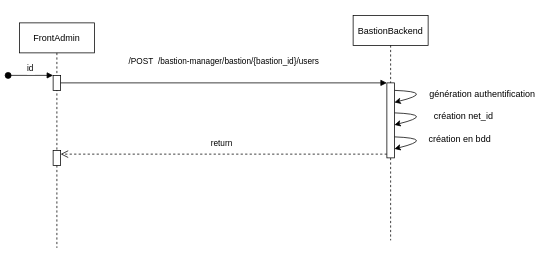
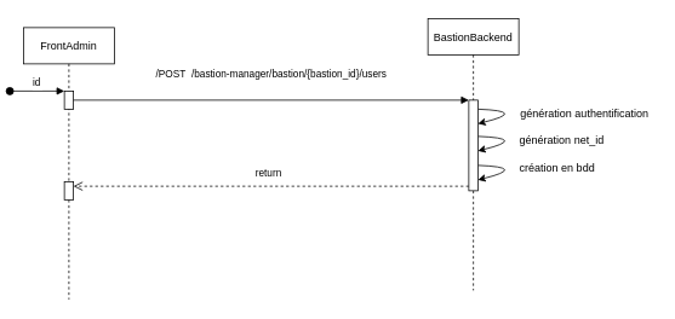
- <mxCell id="14" value="création net_id" style="text;html=1;strokeColor=none;fillColor=none;align=center;verticalAlign=middle;whiteSpace=wrap;rounded=0;" vertex="1" parent="1"><mxGeometry x="560" y="140" width="105" height="30" as="geometry" /></mxCell>
+ <mxCell id="14" value="génération net_id" style="text;html=1;strokeColor=none;fillColor=none;align=center;verticalAlign=middle;whiteSpace=wrap;rounded=0;" vertex="1" parent="1"><mxGeometry x="560" y="140" width="105" height="30" as="geometry" /></mxCell>
